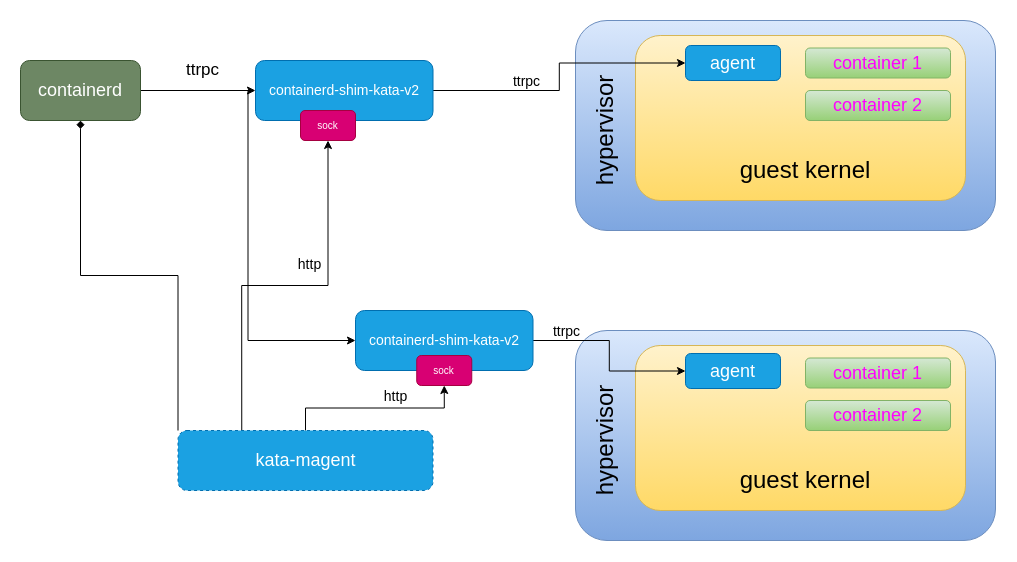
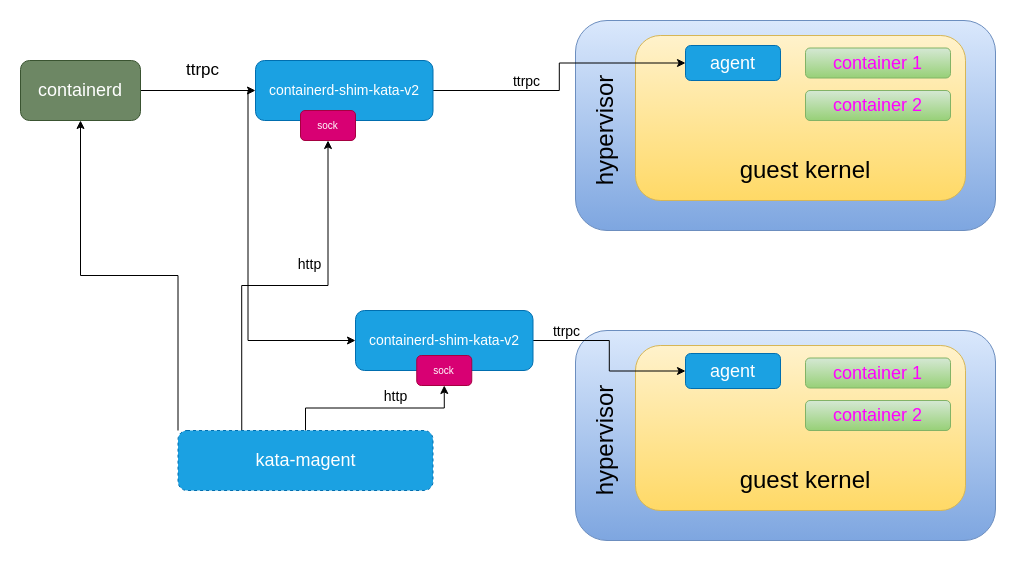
- <mxCell id="15" style="edgeStyle=orthogonalEdgeStyle;rounded=0;orthogonalLoop=1;jettySize=auto;html=1;exitX=0;exitY=0;exitDx=0;exitDy=0;entryX=0.5;entryY=1;entryDx=0;entryDy=0;endArrow=diamond;" parent="1" source="16" target="11" edge="1"><mxGeometry relative="1" as="geometry" /></mxCell>
+ <mxCell id="15" style="edgeStyle=orthogonalEdgeStyle;rounded=0;orthogonalLoop=1;jettySize=auto;html=1;exitX=0;exitY=0;exitDx=0;exitDy=0;entryX=0.5;entryY=1;entryDx=0;entryDy=0;" parent="1" source="16" target="11" edge="1"><mxGeometry relative="1" as="geometry" /></mxCell>
